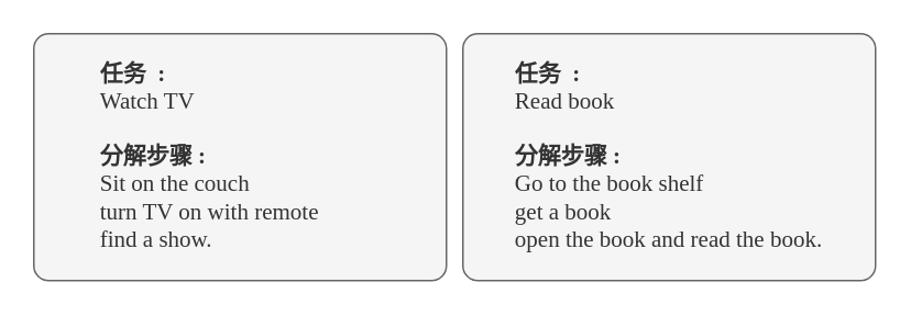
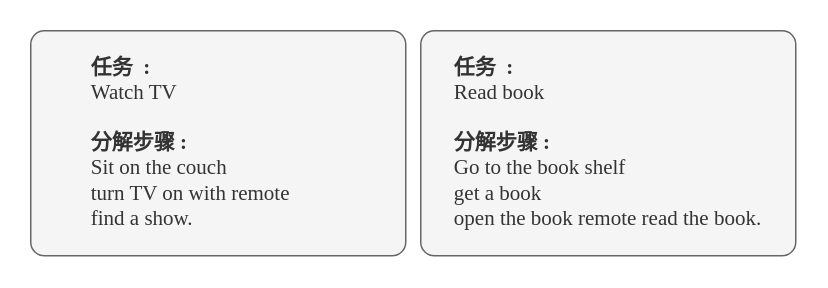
- <mxCell id="2" value="&lt;div style=&quot;&quot;&gt;&lt;div style=&quot;text-align: left;&quot;&gt;&lt;b style=&quot;background-color: transparent; color: light-dark(rgb(51, 51, 51), rgb(193, 193, 193));&quot;&gt;&lt;font style=&quot;font-size: 14px;&quot; face=&quot;Times New Roman&quot;&gt;任务&amp;nbsp; :&amp;nbsp;&lt;/font&gt;&lt;/b&gt;&lt;/div&gt;&lt;div style=&quot;text-align: left;&quot;&gt;&lt;span style=&quot;font-family: &amp;quot;Times New Roman&amp;quot;; font-size: 14px; background-color: transparent; color: light-dark(rgb(51, 51, 51), rgb(193, 193, 193)); text-align: center;&quot;&gt;Read book&lt;/span&gt;&lt;/div&gt;&lt;div style=&quot;text-align: left;&quot;&gt;&lt;span style=&quot;font-family: &amp;quot;Times New Roman&amp;quot;; font-size: 14px; background-color: transparent; color: light-dark(rgb(51, 51, 51), rgb(193, 193, 193)); text-align: center;&quot;&gt;&lt;br&gt;&lt;/span&gt;&lt;/div&gt;&lt;div style=&quot;text-align: left;&quot;&gt;&lt;b style=&quot;background-color: transparent; color: light-dark(rgb(51, 51, 51), rgb(193, 193, 193));&quot;&gt;&lt;font style=&quot;font-size: 14px;&quot; face=&quot;Times New Roman&quot;&gt;分解步骤 :&lt;/font&gt;&lt;/b&gt;&lt;/div&gt;&lt;div style=&quot;text-align: left;&quot;&gt;&lt;font face=&quot;Times New Roman&quot;&gt;&lt;span style=&quot;font-size: 14px;&quot;&gt;Go to the book shelf&lt;/span&gt;&lt;/font&gt;&lt;/div&gt;&lt;div style=&quot;text-align: left;&quot;&gt;&lt;font face=&quot;Times New Roman&quot;&gt;&lt;span style=&quot;font-size: 14px;&quot;&gt;get a book&lt;/span&gt;&lt;/font&gt;&lt;/div&gt;&lt;div style=&quot;text-align: left;&quot;&gt;&lt;font face=&quot;Times New Roman&quot;&gt;&lt;span style=&quot;font-size: 14px;&quot;&gt;open the book and read the book.&lt;/span&gt;&lt;/font&gt;&lt;/div&gt;&lt;/div&gt;" style="rounded=1;arcSize=6;whiteSpace=wrap;html=1;fillColor=#f5f5f5;fontColor=#333333;strokeColor=#666666;" vertex="1" parent="1"><mxGeometry x="280" y="20" width="250" height="150" as="geometry" /></mxCell>
+ <mxCell id="2" value="&lt;div style=&quot;&quot;&gt;&lt;div style=&quot;text-align: left;&quot;&gt;&lt;b style=&quot;background-color: transparent; color: light-dark(rgb(51, 51, 51), rgb(193, 193, 193));&quot;&gt;&lt;font style=&quot;font-size: 14px;&quot; face=&quot;Times New Roman&quot;&gt;任务&amp;nbsp; :&amp;nbsp;&lt;/font&gt;&lt;/b&gt;&lt;/div&gt;&lt;div style=&quot;text-align: left;&quot;&gt;&lt;span style=&quot;font-family: &amp;quot;Times New Roman&amp;quot;; font-size: 14px; background-color: transparent; color: light-dark(rgb(51, 51, 51), rgb(193, 193, 193)); text-align: center;&quot;&gt;Read book&lt;/span&gt;&lt;/div&gt;&lt;div style=&quot;text-align: left;&quot;&gt;&lt;span style=&quot;font-family: &amp;quot;Times New Roman&amp;quot;; font-size: 14px; background-color: transparent; color: light-dark(rgb(51, 51, 51), rgb(193, 193, 193)); text-align: center;&quot;&gt;&lt;br&gt;&lt;/span&gt;&lt;/div&gt;&lt;div style=&quot;text-align: left;&quot;&gt;&lt;b style=&quot;background-color: transparent; color: light-dark(rgb(51, 51, 51), rgb(193, 193, 193));&quot;&gt;&lt;font style=&quot;font-size: 14px;&quot; face=&quot;Times New Roman&quot;&gt;分解步骤 :&lt;/font&gt;&lt;/b&gt;&lt;/div&gt;&lt;div style=&quot;text-align: left;&quot;&gt;&lt;font face=&quot;Times New Roman&quot;&gt;&lt;span style=&quot;font-size: 14px;&quot;&gt;Go to the book shelf&lt;/span&gt;&lt;/font&gt;&lt;/div&gt;&lt;div style=&quot;text-align: left;&quot;&gt;&lt;font face=&quot;Times New Roman&quot;&gt;&lt;span style=&quot;font-size: 14px;&quot;&gt;get a book&lt;/span&gt;&lt;/font&gt;&lt;/div&gt;&lt;div style=&quot;text-align: left;&quot;&gt;&lt;font face=&quot;Times New Roman&quot;&gt;&lt;span style=&quot;font-size: 14px;&quot;&gt;open the book remote read the book.&lt;/span&gt;&lt;/font&gt;&lt;/div&gt;&lt;/div&gt;" style="rounded=1;arcSize=6;whiteSpace=wrap;html=1;fillColor=#f5f5f5;fontColor=#333333;strokeColor=#666666;" vertex="1" parent="1"><mxGeometry x="280" y="20" width="250" height="150" as="geometry" /></mxCell>
